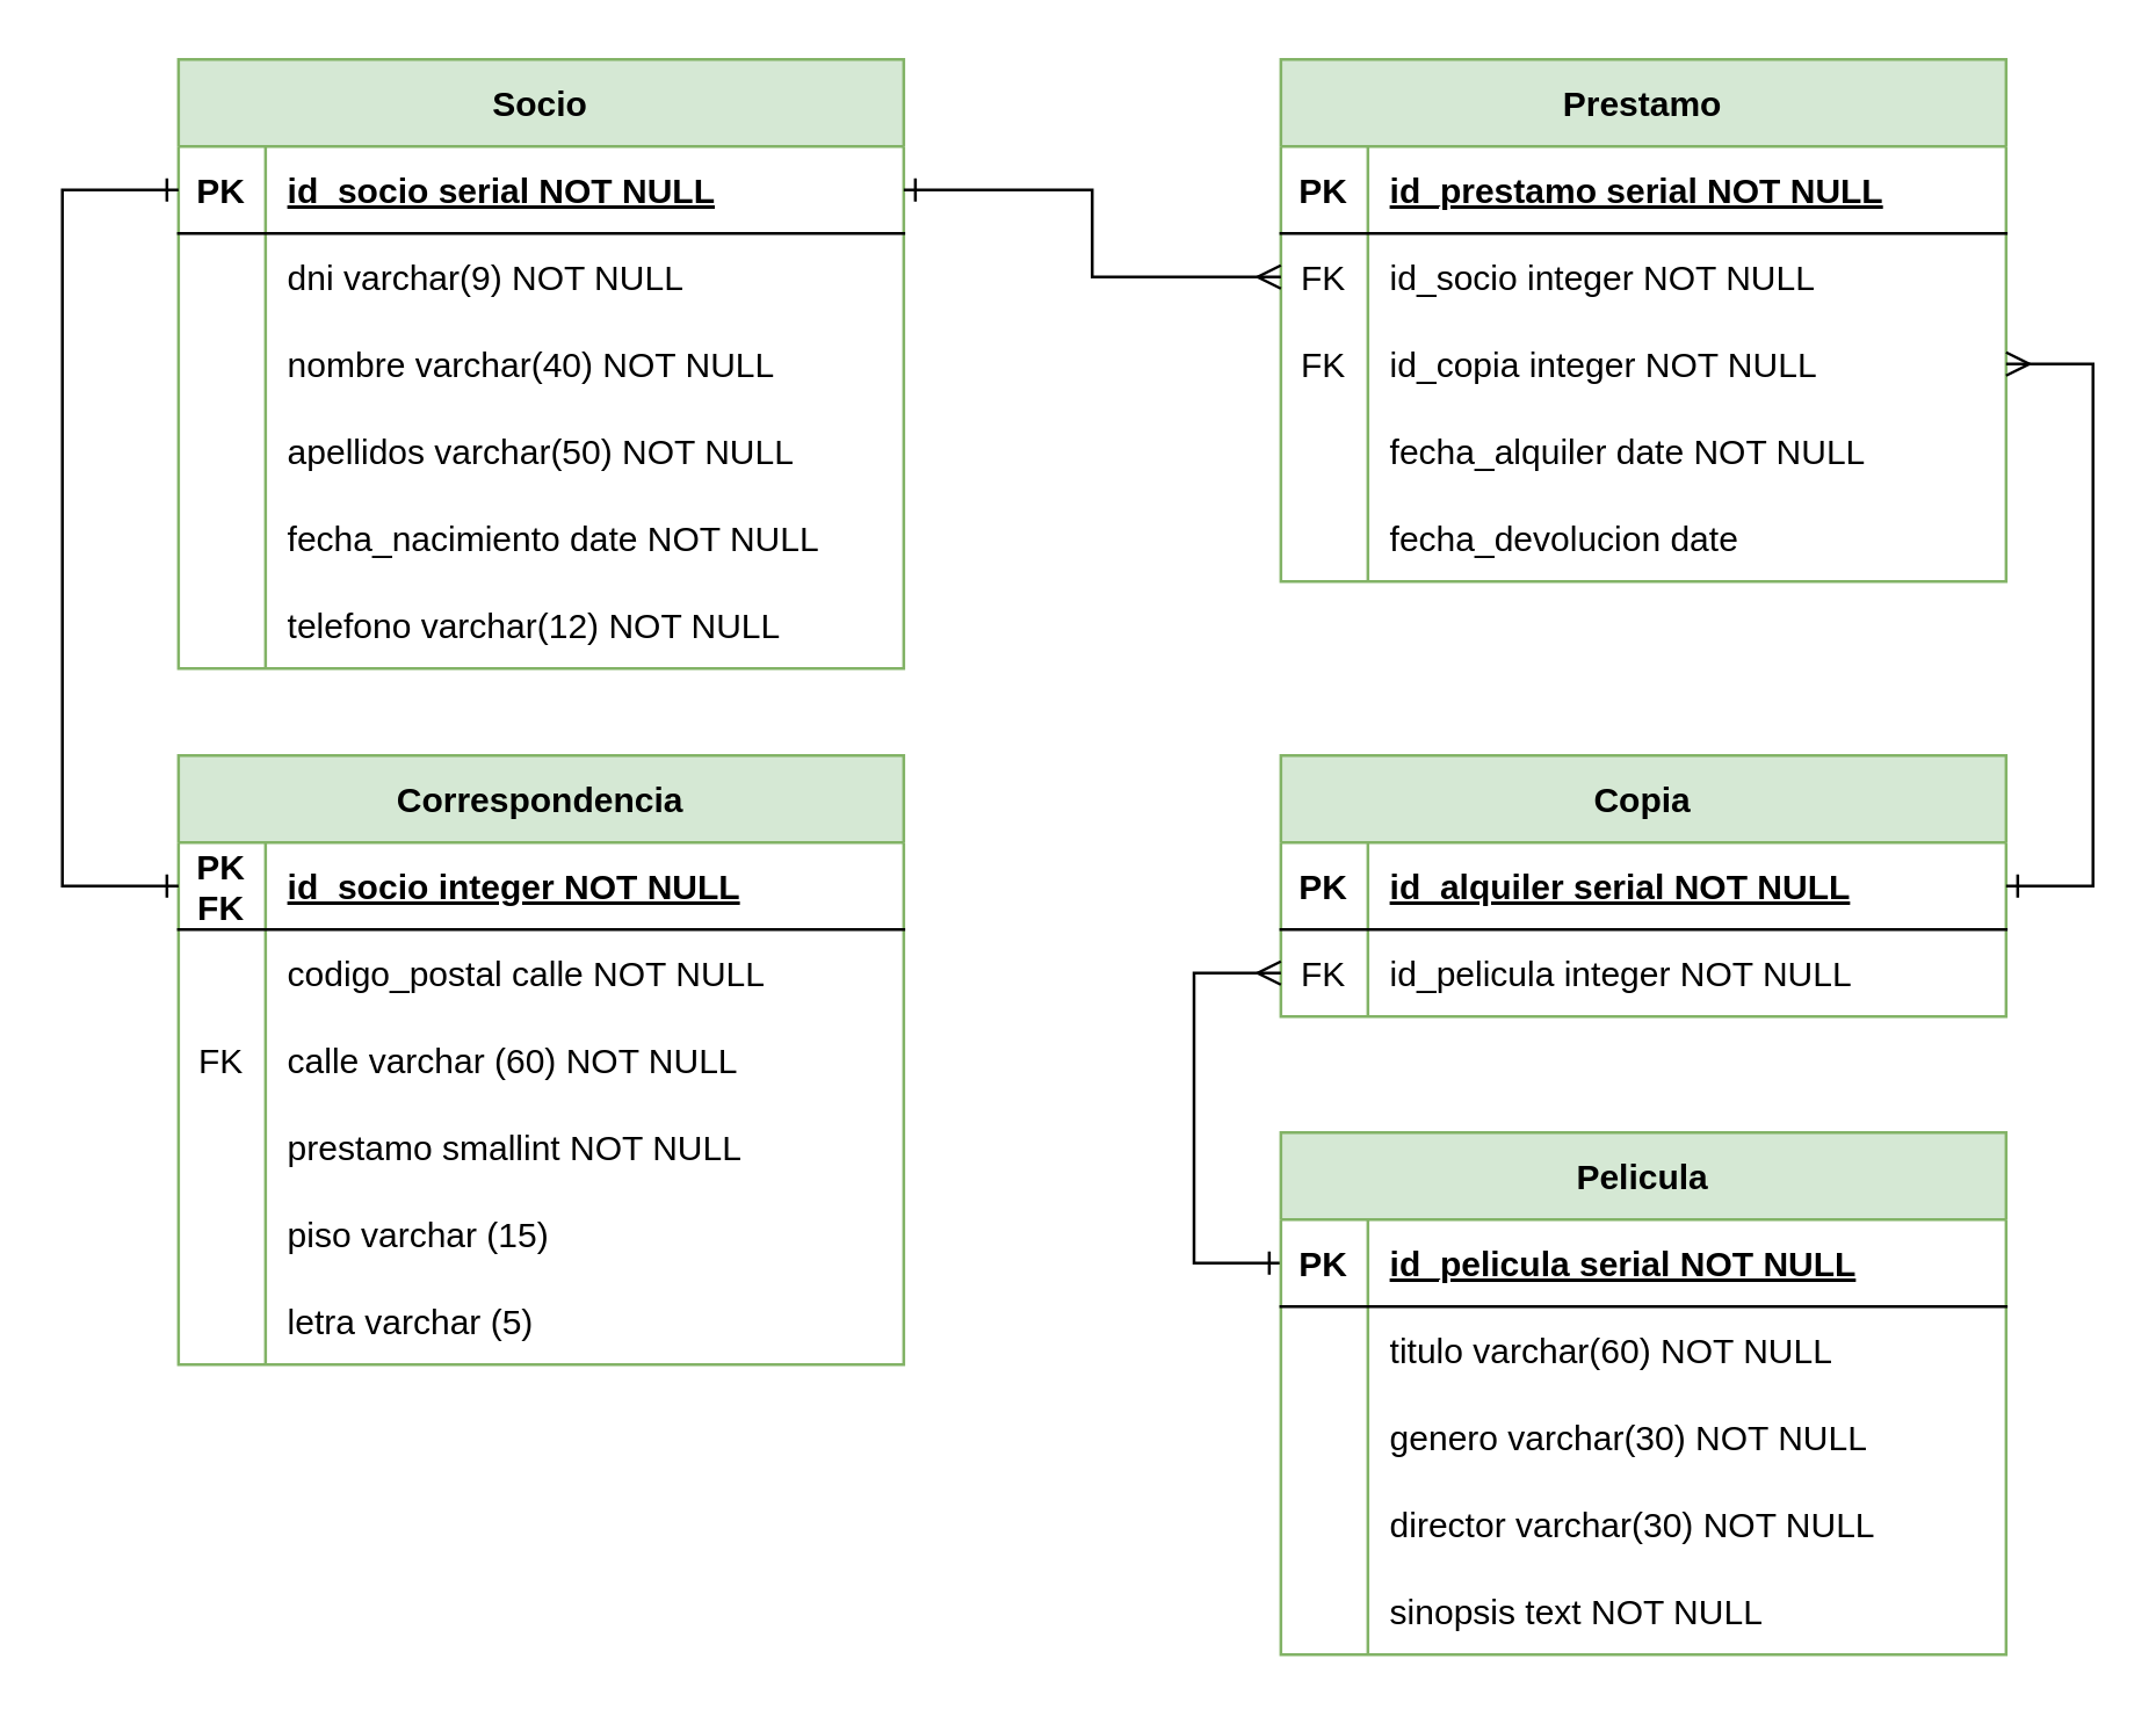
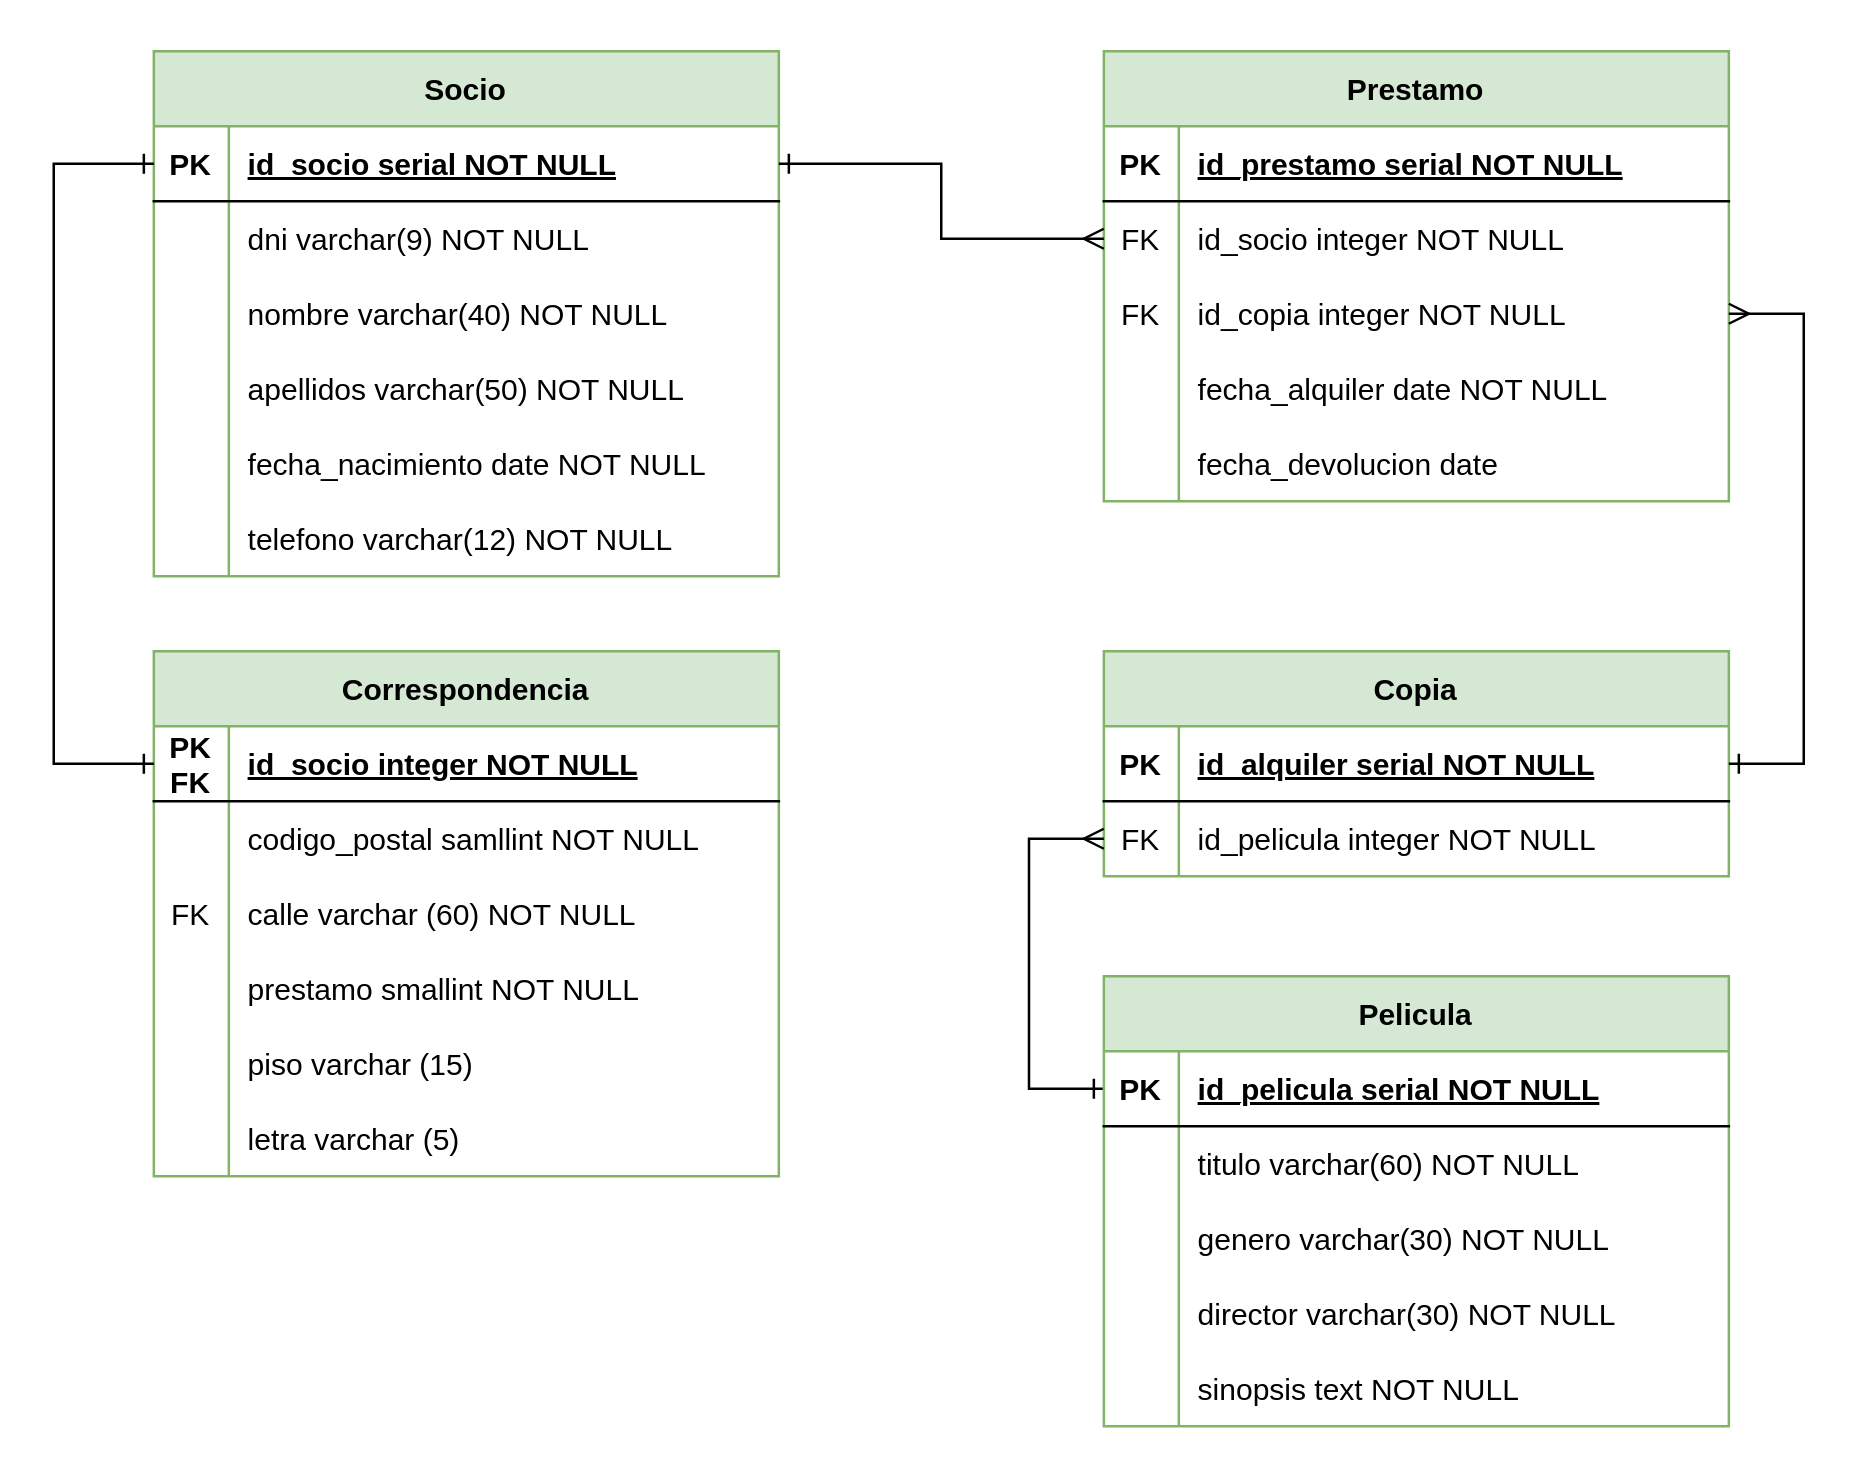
- <mxCell id="50" value="codigo_postal calle NOT NULL" style="shape=partialRectangle;overflow=hidden;connectable=0;fillColor=none;top=0;left=0;bottom=0;right=0;align=left;spacingLeft=6;" parent="48" vertex="1"><mxGeometry x="30" width="220" height="30" as="geometry"><mxRectangle width="220" height="30" as="alternateBounds" /></mxGeometry></mxCell>
+ <mxCell id="50" value="codigo_postal samllint NOT NULL" style="shape=partialRectangle;overflow=hidden;connectable=0;fillColor=none;top=0;left=0;bottom=0;right=0;align=left;spacingLeft=6;" parent="48" vertex="1"><mxGeometry x="30" width="220" height="30" as="geometry"><mxRectangle width="220" height="30" as="alternateBounds" /></mxGeometry></mxCell>
